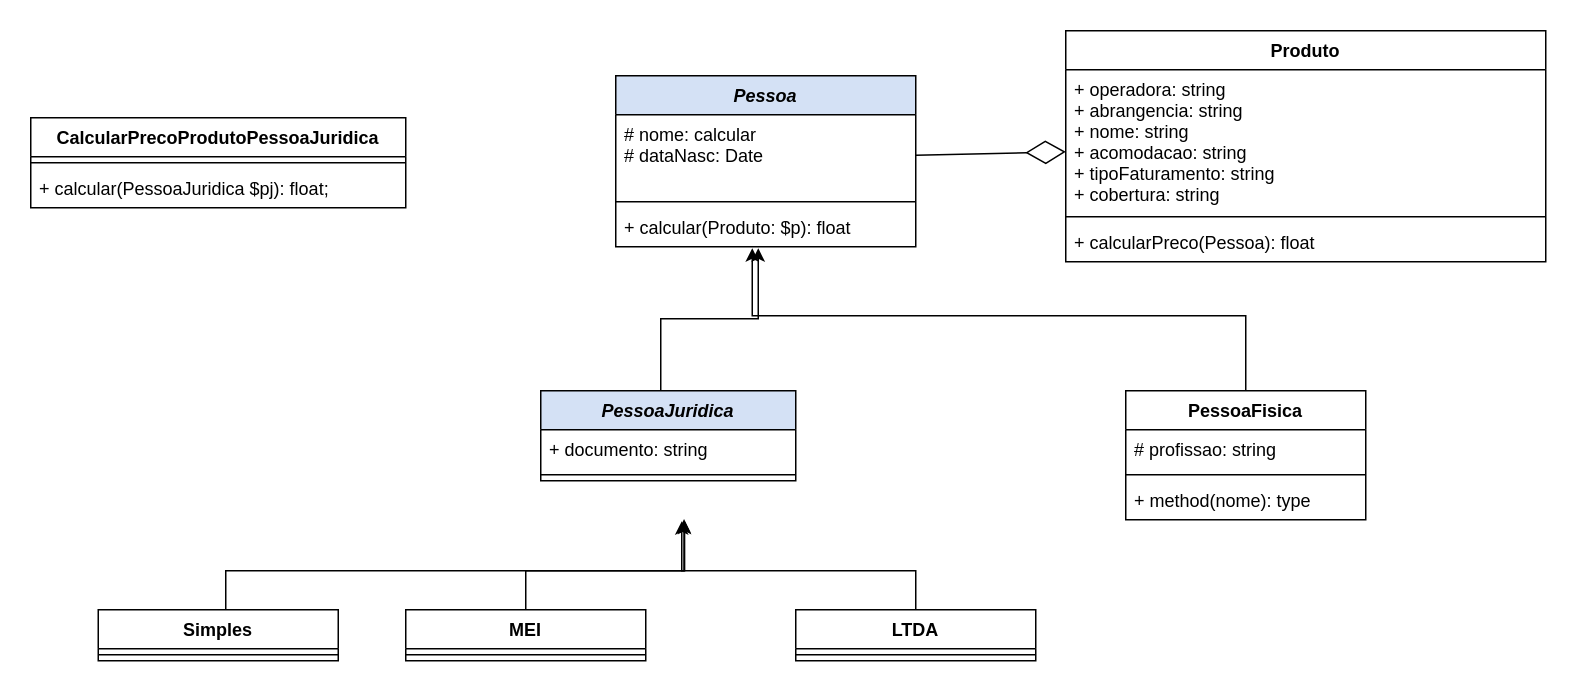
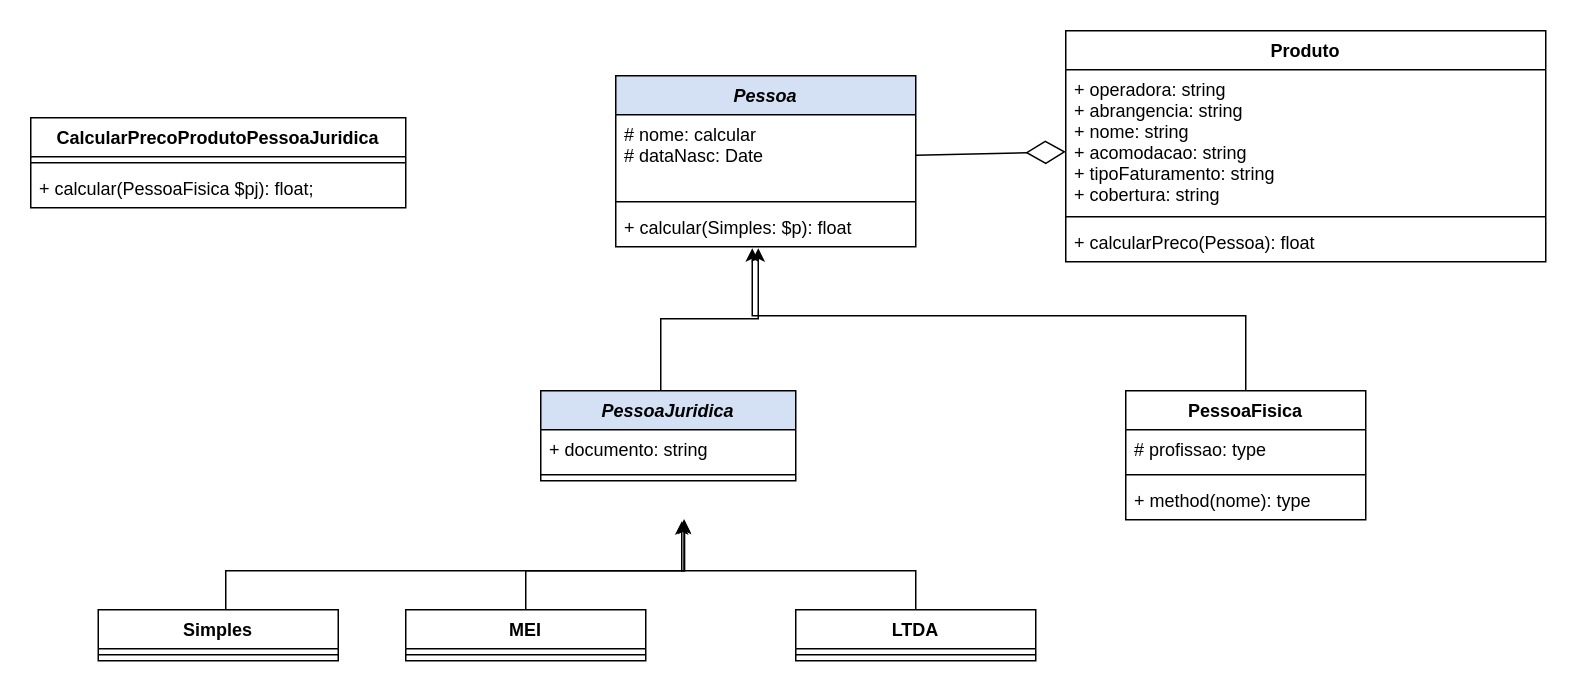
- <mxCell id="25" value="+ calcular(PessoaJuridica $pj): float;" style="text;strokeColor=none;fillColor=none;align=left;verticalAlign=top;spacingLeft=4;spacingRight=4;overflow=hidden;rotatable=0;points=[[0,0.5],[1,0.5]];portConstraint=eastwest;" parent="23" vertex="1"><mxGeometry y="34" width="250" height="26" as="geometry" /></mxCell>
+ <mxCell id="25" value="+ calcular(PessoaFisica $pj): float;" style="text;strokeColor=none;fillColor=none;align=left;verticalAlign=top;spacingLeft=4;spacingRight=4;overflow=hidden;rotatable=0;points=[[0,0.5],[1,0.5]];portConstraint=eastwest;" parent="23" vertex="1"><mxGeometry y="34" width="250" height="26" as="geometry" /></mxCell>
- <mxCell id="12" value="+ calcular(Produto: $p): float" style="text;strokeColor=none;fillColor=none;align=left;verticalAlign=top;spacingLeft=4;spacingRight=4;overflow=hidden;rotatable=0;points=[[0,0.5],[1,0.5]];portConstraint=eastwest;" parent="9" vertex="1"><mxGeometry y="88" width="200" height="26" as="geometry" /></mxCell>
+ <mxCell id="12" value="+ calcular(Simples: $p): float" style="text;strokeColor=none;fillColor=none;align=left;verticalAlign=top;spacingLeft=4;spacingRight=4;overflow=hidden;rotatable=0;points=[[0,0.5],[1,0.5]];portConstraint=eastwest;" parent="9" vertex="1"><mxGeometry y="88" width="200" height="26" as="geometry" /></mxCell>
- <mxCell id="19" value="# profissao: string" style="text;strokeColor=none;fillColor=none;align=left;verticalAlign=top;spacingLeft=4;spacingRight=4;overflow=hidden;rotatable=0;points=[[0,0.5],[1,0.5]];portConstraint=eastwest;" parent="18" vertex="1"><mxGeometry y="26" width="160" height="26" as="geometry" /></mxCell>
+ <mxCell id="19" value="# profissao: type" style="text;strokeColor=none;fillColor=none;align=left;verticalAlign=top;spacingLeft=4;spacingRight=4;overflow=hidden;rotatable=0;points=[[0,0.5],[1,0.5]];portConstraint=eastwest;" parent="18" vertex="1"><mxGeometry y="26" width="160" height="26" as="geometry" /></mxCell>
